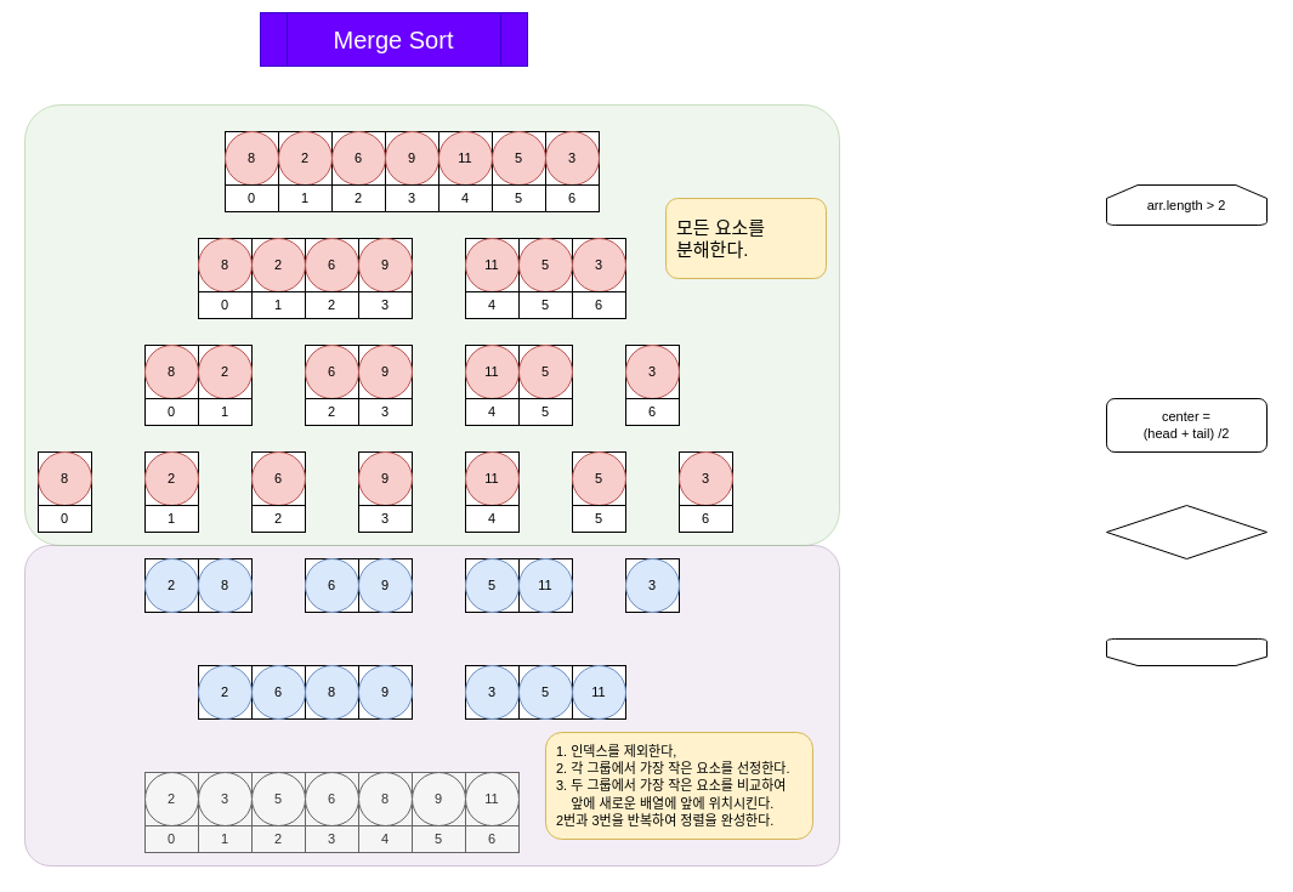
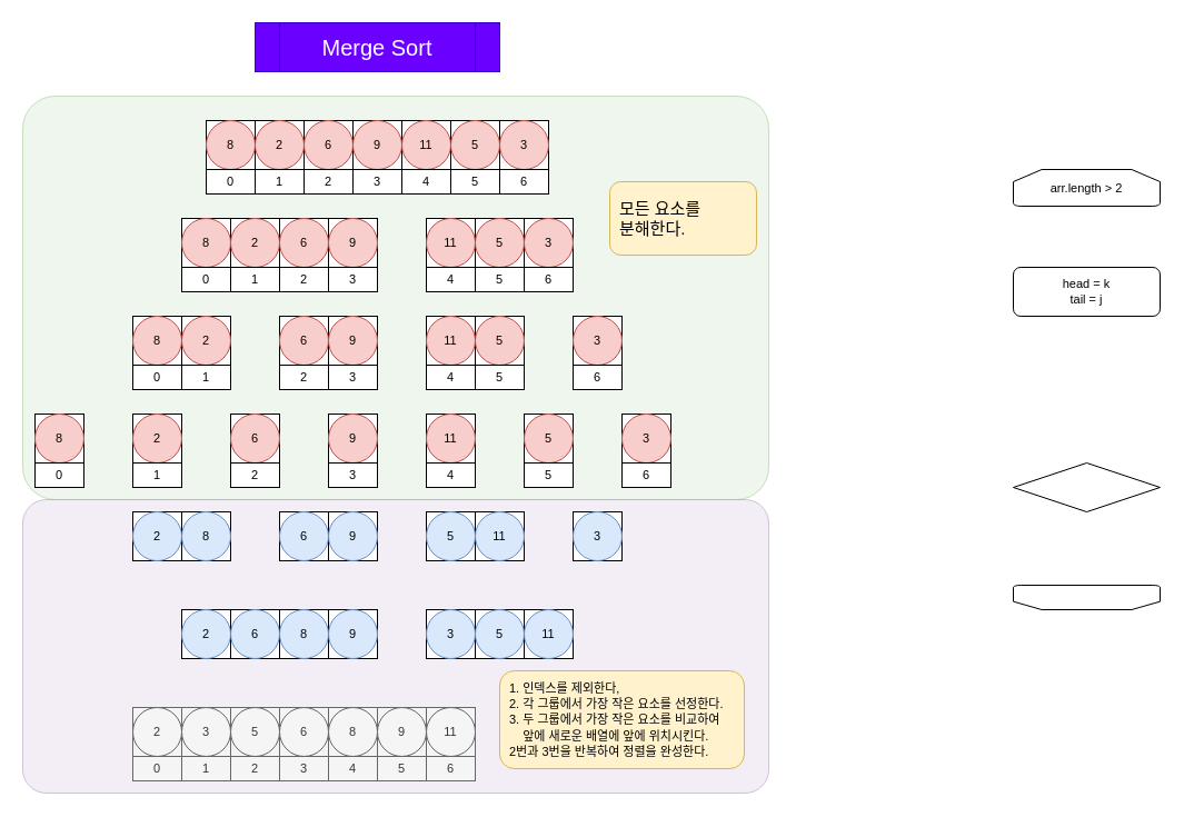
- <mxCell id="4" value="&lt;font style=&quot;font-size: 20px;&quot;&gt;Merge Sort&lt;/font&gt;" style="shape=process;whiteSpace=wrap;html=1;backgroundOutline=1;fillColor=#6a00ff;fontColor=#ffffff;strokeColor=#3700CC;" vertex="1" parent="1"><mxGeometry x="214" y="10" width="220" height="44" as="geometry" /></mxCell>
+ <mxCell id="4" value="&lt;font style=&quot;font-size: 20px;&quot;&gt;Merge Sort&lt;/font&gt;" style="shape=process;whiteSpace=wrap;html=1;backgroundOutline=1;fillColor=#6a00ff;fontColor=#ffffff;strokeColor=#3700CC;" vertex="1" parent="1"><mxGeometry x="229" y="20" width="220" height="44" as="geometry" /></mxCell>
+ <mxCell id="140" value="head = k&lt;br&gt;tail = j" style="rounded=1;whiteSpace=wrap;html=1;fontSize=11;strokeWidth=1;" vertex="1" parent="1"><mxGeometry x="911" y="240" width="132" height="44" as="geometry" /></mxCell>
- <mxCell id="143" value="center =&lt;br&gt;(head + tail) /2" style="rounded=1;whiteSpace=wrap;html=1;fontSize=11;strokeWidth=1;" vertex="1" parent="1"><mxGeometry x="911" y="328" width="132" height="44" as="geometry" /></mxCell>
